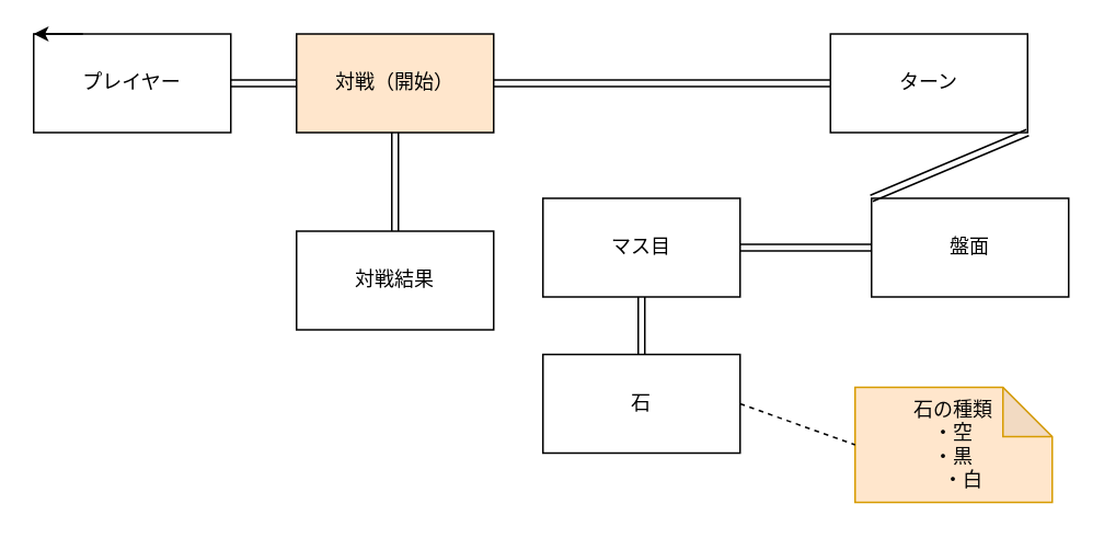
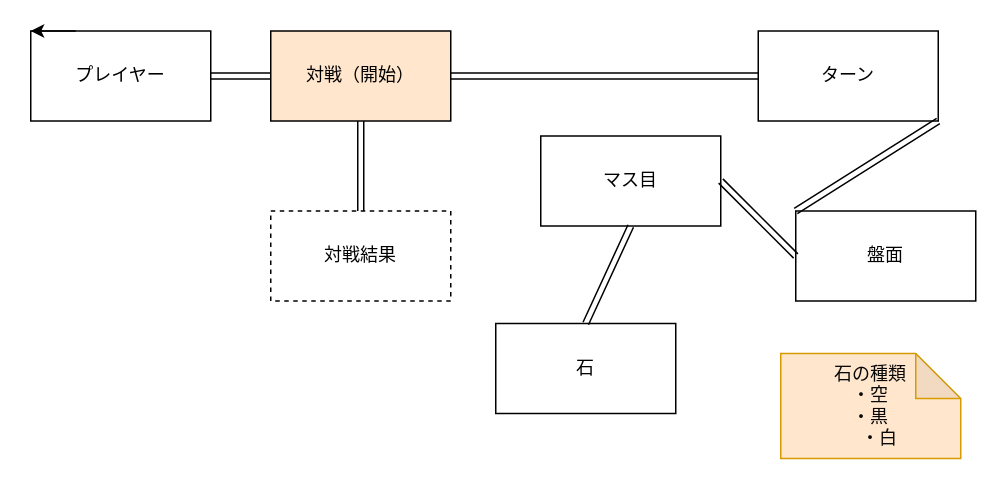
- <mxCell id="12" value="マス目" style="rounded=0;whiteSpace=wrap;html=1;" vertex="1" parent="1"><mxGeometry x="330" y="120" width="120" height="60" as="geometry" /></mxCell>
+ <mxCell id="12" value="マス目" style="rounded=0;whiteSpace=wrap;html=1;" vertex="1" parent="1"><mxGeometry x="360" y="90" width="120" height="60" as="geometry" /></mxCell>
- <mxCell id="3" value="盤面" style="rounded=0;whiteSpace=wrap;html=1;" vertex="1" parent="1"><mxGeometry x="530" y="120" width="120" height="60" as="geometry" /></mxCell>
+ <mxCell id="3" value="盤面" style="rounded=0;whiteSpace=wrap;html=1;" vertex="1" parent="1"><mxGeometry x="530" y="140" width="120" height="60" as="geometry" /></mxCell>
- <mxCell id="8" value="対戦結果" style="rounded=0;whiteSpace=wrap;html=1;" vertex="1" parent="1"><mxGeometry x="180" y="140" width="120" height="60" as="geometry" /></mxCell>
+ <mxCell id="8" value="対戦結果" style="rounded=0;whiteSpace=wrap;html=1;dashed=1;" vertex="1" parent="1"><mxGeometry x="180" y="140" width="120" height="60" as="geometry" /></mxCell>
- <mxCell id="17" value="" style="endArrow=none;dashed=1;html=1;fontColor=#080808;entryX=0;entryY=0.5;entryDx=0;entryDy=0;entryPerimeter=0;exitX=1;exitY=0.5;exitDx=0;exitDy=0;" edge="1" parent="1" source="14" target="16"><mxGeometry width="50" height="50" relative="1" as="geometry"><mxPoint x="450" y="80" as="sourcePoint" /><mxPoint x="500" y="30" as="targetPoint" /></mxGeometry></mxCell>
